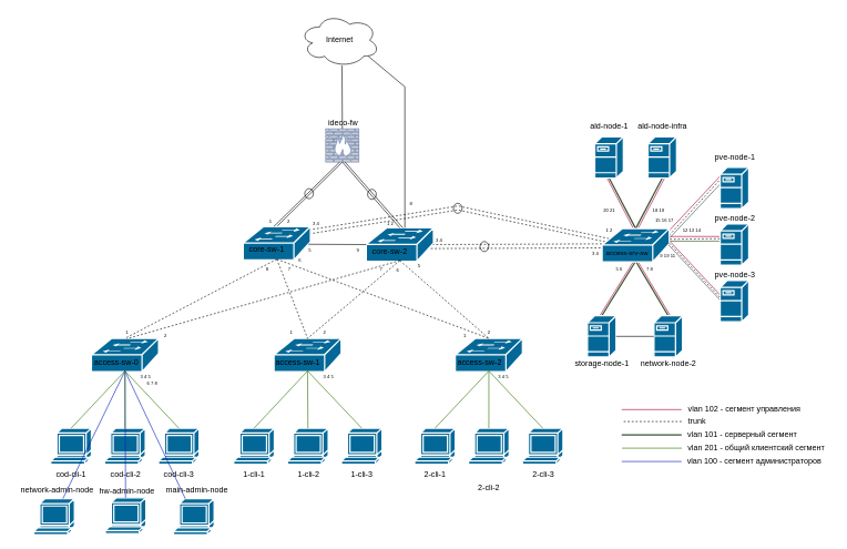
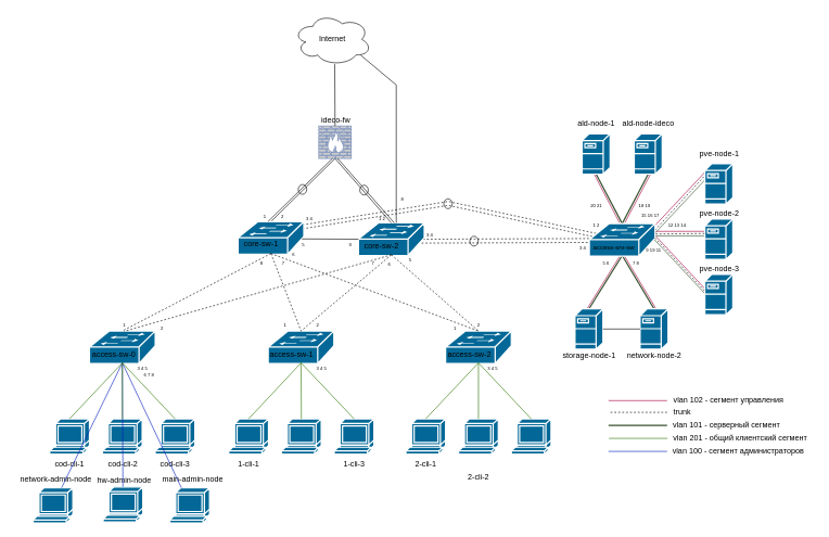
- <mxCell id="49" value="ald-node-infra" style="text;html=1;align=center;verticalAlign=middle;resizable=0;points=[];autosize=1;strokeColor=none;fillColor=none;" parent="1" vertex="1"><mxGeometry x="945" y="175" width="100" height="30" as="geometry" /></mxCell>
+ <mxCell id="49" value="ald-node-ideco" style="text;html=1;align=center;verticalAlign=middle;resizable=0;points=[];autosize=1;strokeColor=none;fillColor=none;" parent="1" vertex="1"><mxGeometry x="945" y="175" width="100" height="30" as="geometry" /></mxCell>
- <mxCell id="38" value="1-cli-2" style="text;html=1;align=center;verticalAlign=middle;resizable=0;points=[];autosize=1;strokeColor=none;fillColor=none;" parent="1" vertex="1"><mxGeometry x="432.75" y="697" width="60" height="30" as="geometry" /></mxCell>
- <mxCell id="33" value="2-cli-3" style="text;html=1;align=center;verticalAlign=middle;resizable=0;points=[];autosize=1;strokeColor=none;fillColor=none;" parent="1" vertex="1"><mxGeometry x="785.75" y="697" width="60" height="30" as="geometry" /></mxCell>
